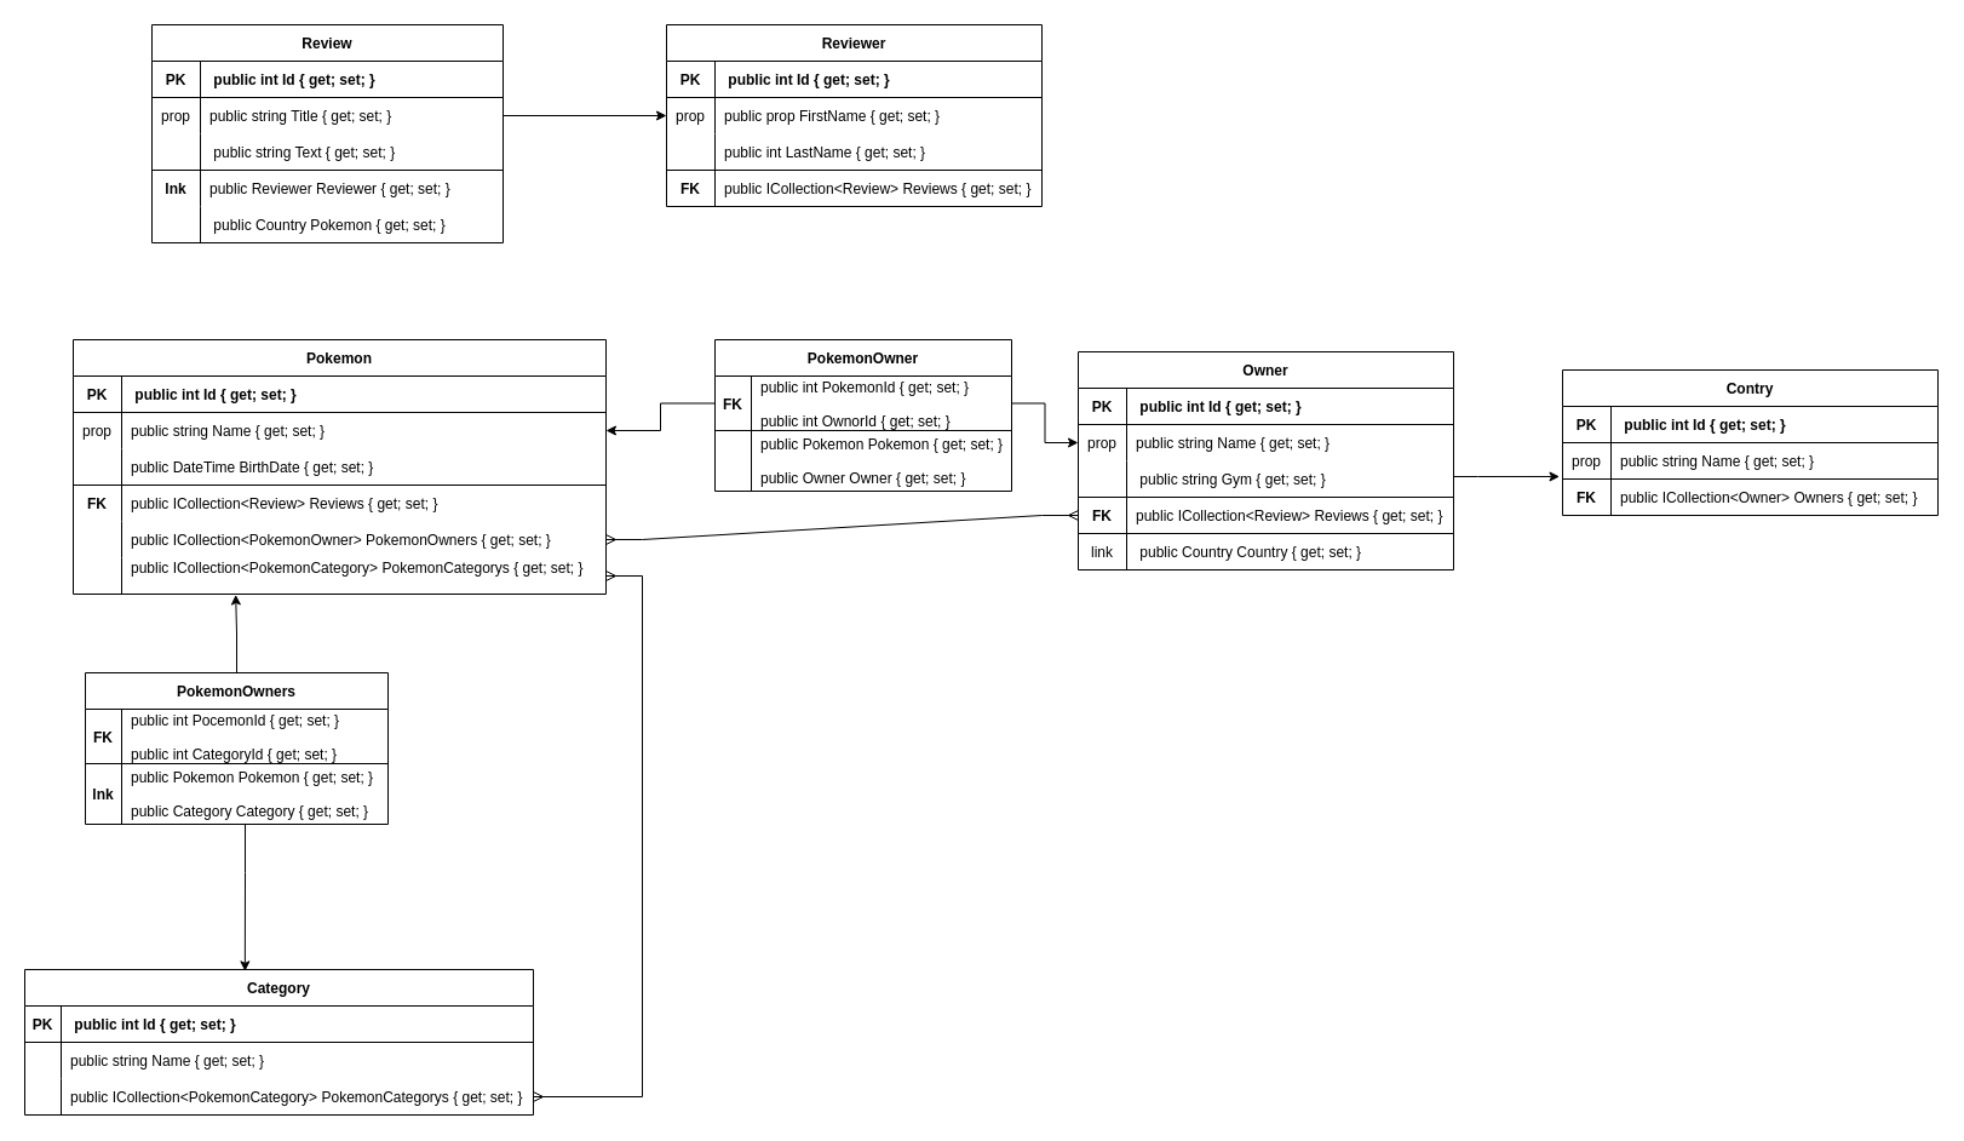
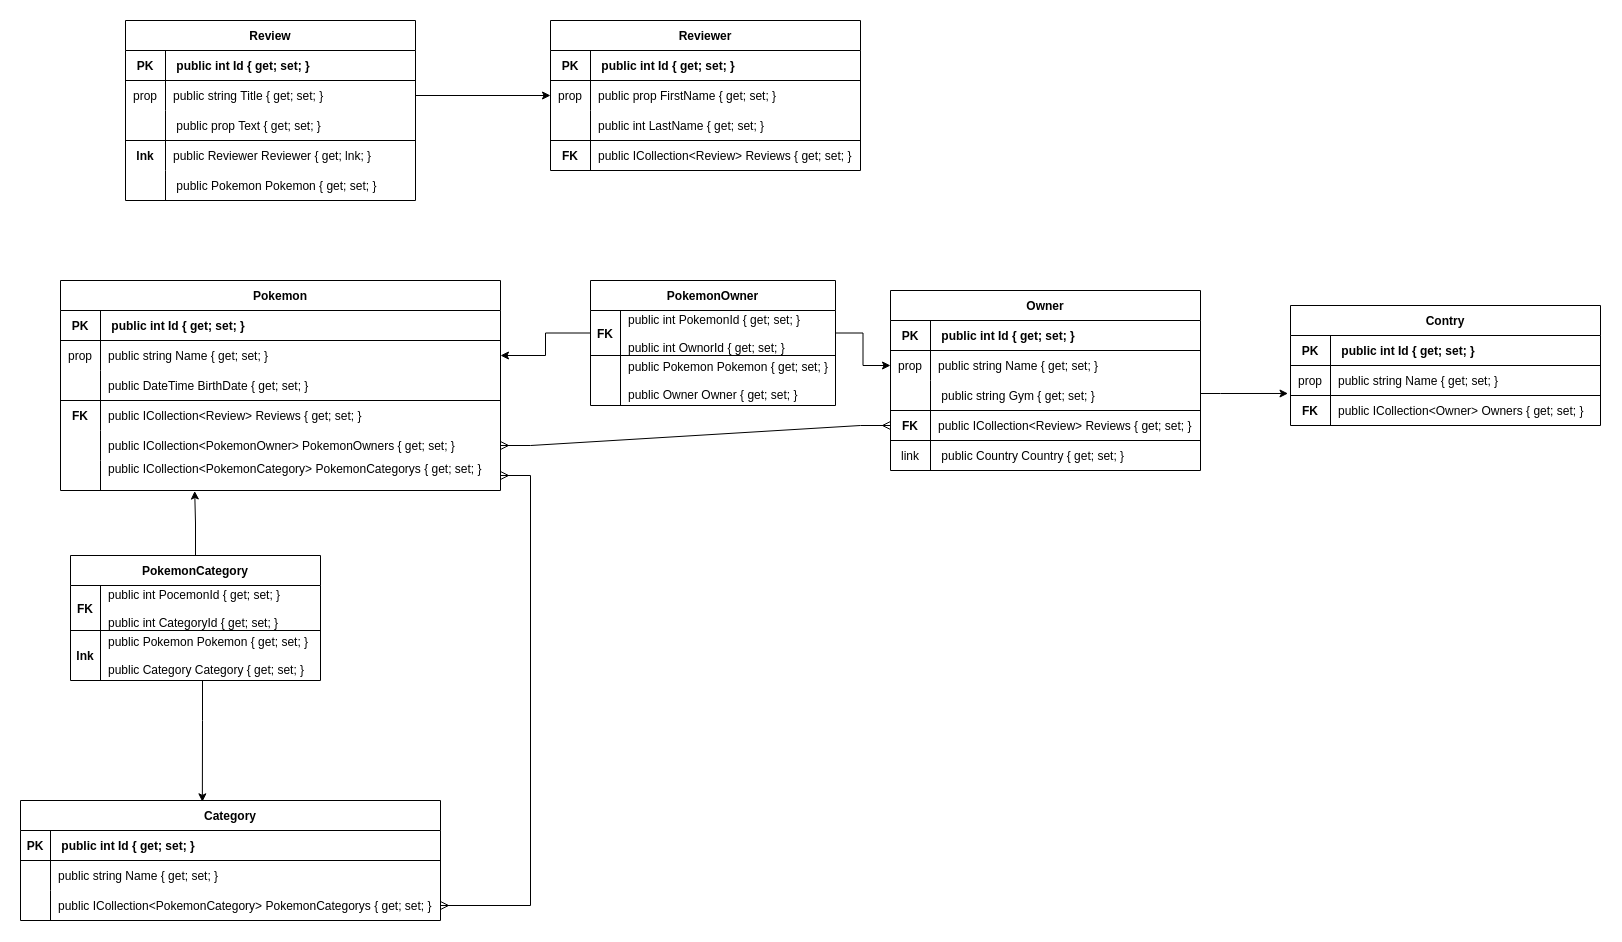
- <mxCell id="55" value=" public string Text { get; set; }" style="shape=partialRectangle;connectable=0;fillColor=none;top=0;left=0;bottom=0;right=0;align=left;spacingLeft=6;overflow=hidden;strokeColor=default;" vertex="1" parent="53"><mxGeometry x="40" width="250" height="30" as="geometry"><mxRectangle width="250" height="30" as="alternateBounds" /></mxGeometry></mxCell>
+ <mxCell id="55" value=" public prop Text { get; set; }" style="shape=partialRectangle;connectable=0;fillColor=none;top=0;left=0;bottom=0;right=0;align=left;spacingLeft=6;overflow=hidden;strokeColor=default;" vertex="1" parent="53"><mxGeometry x="40" width="250" height="30" as="geometry"><mxRectangle width="250" height="30" as="alternateBounds" /></mxGeometry></mxCell>
- <mxCell id="58" value="public Reviewer Reviewer { get; set; }" style="shape=partialRectangle;connectable=0;fillColor=none;top=0;left=0;bottom=0;right=0;align=left;spacingLeft=6;overflow=hidden;strokeColor=default;" vertex="1" parent="56"><mxGeometry x="40" width="250" height="30" as="geometry"><mxRectangle width="250" height="30" as="alternateBounds" /></mxGeometry></mxCell>
+ <mxCell id="58" value="public Reviewer Reviewer { get; lnk; }" style="shape=partialRectangle;connectable=0;fillColor=none;top=0;left=0;bottom=0;right=0;align=left;spacingLeft=6;overflow=hidden;strokeColor=default;" vertex="1" parent="56"><mxGeometry x="40" width="250" height="30" as="geometry"><mxRectangle width="250" height="30" as="alternateBounds" /></mxGeometry></mxCell>
- <mxCell id="61" value=" public Country Pokemon { get; set; }" style="shape=partialRectangle;connectable=0;fillColor=none;top=0;left=0;bottom=0;right=0;align=left;spacingLeft=6;fontStyle=0;overflow=hidden;strokeColor=default;" vertex="1" parent="59"><mxGeometry x="40" width="250" height="30" as="geometry"><mxRectangle width="250" height="30" as="alternateBounds" /></mxGeometry></mxCell>
+ <mxCell id="61" value=" public Pokemon Pokemon { get; set; }" style="shape=partialRectangle;connectable=0;fillColor=none;top=0;left=0;bottom=0;right=0;align=left;spacingLeft=6;fontStyle=0;overflow=hidden;strokeColor=default;" vertex="1" parent="59"><mxGeometry x="40" width="250" height="30" as="geometry"><mxRectangle width="250" height="30" as="alternateBounds" /></mxGeometry></mxCell>
- <mxCell id="22" value="PokemonOwners" style="shape=table;startSize=30;container=1;collapsible=1;childLayout=tableLayout;fixedRows=1;rowLines=0;fontStyle=1;align=center;resizeLast=1;" vertex="1" parent="1"><mxGeometry x="70" y="555" width="250" height="125" as="geometry"><mxRectangle x="110" y="545" width="90" height="30" as="alternateBounds" /></mxGeometry></mxCell>
+ <mxCell id="22" value="PokemonCategory" style="shape=table;startSize=30;container=1;collapsible=1;childLayout=tableLayout;fixedRows=1;rowLines=0;fontStyle=1;align=center;resizeLast=1;" vertex="1" parent="1"><mxGeometry x="70" y="555" width="250" height="125" as="geometry"><mxRectangle x="110" y="545" width="90" height="30" as="alternateBounds" /></mxGeometry></mxCell>
